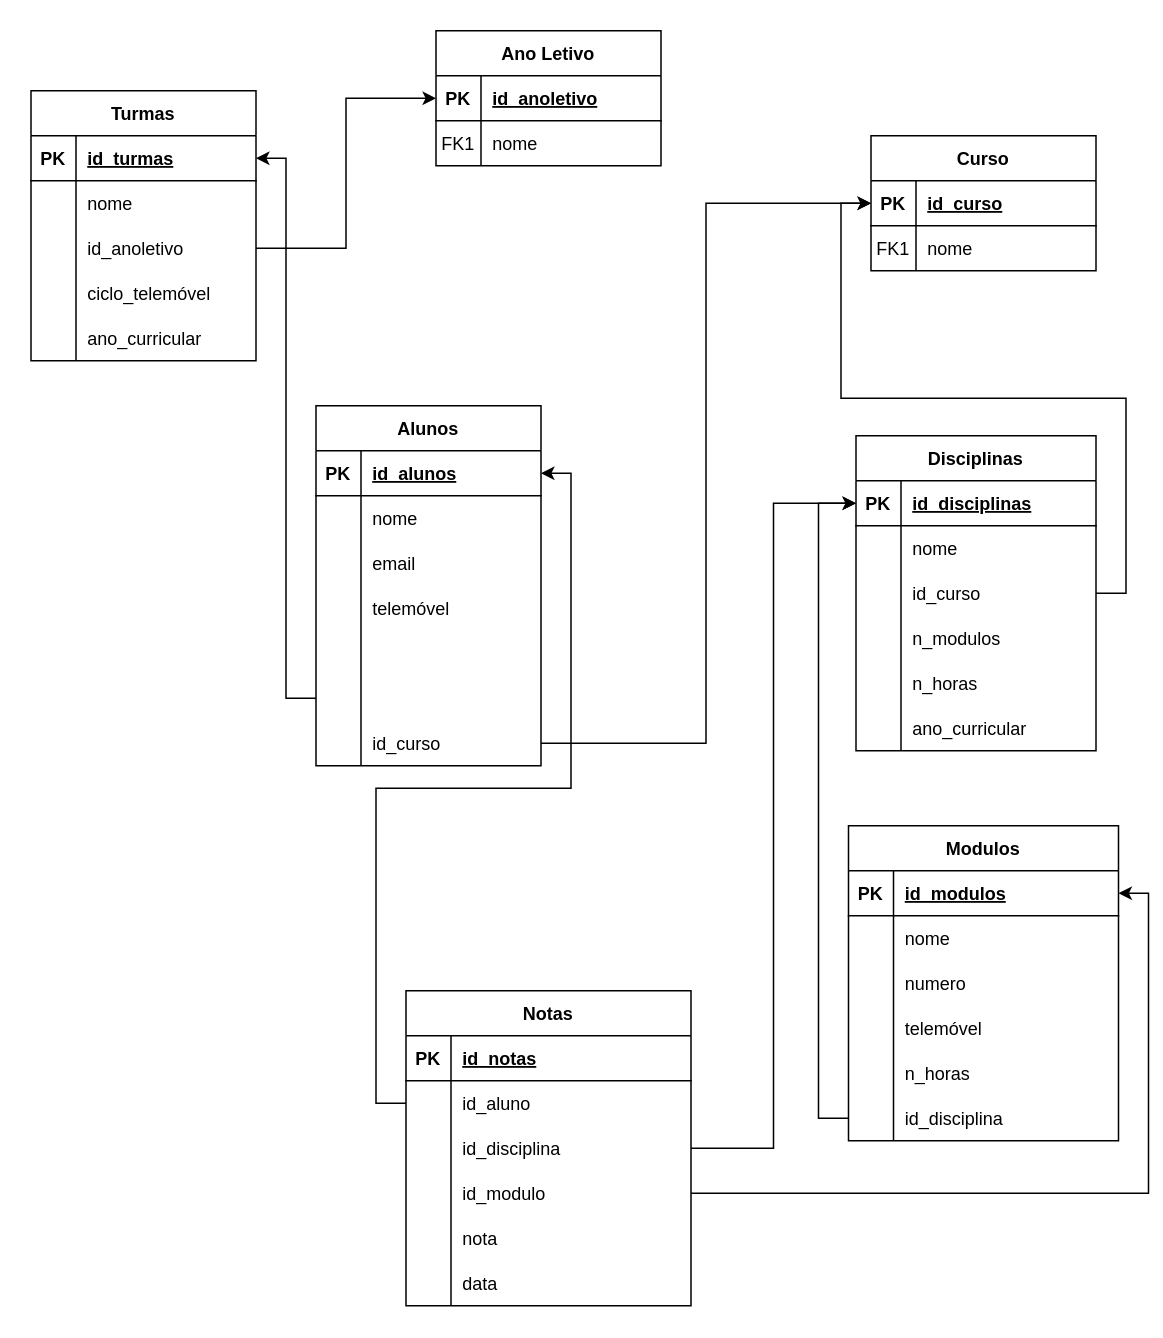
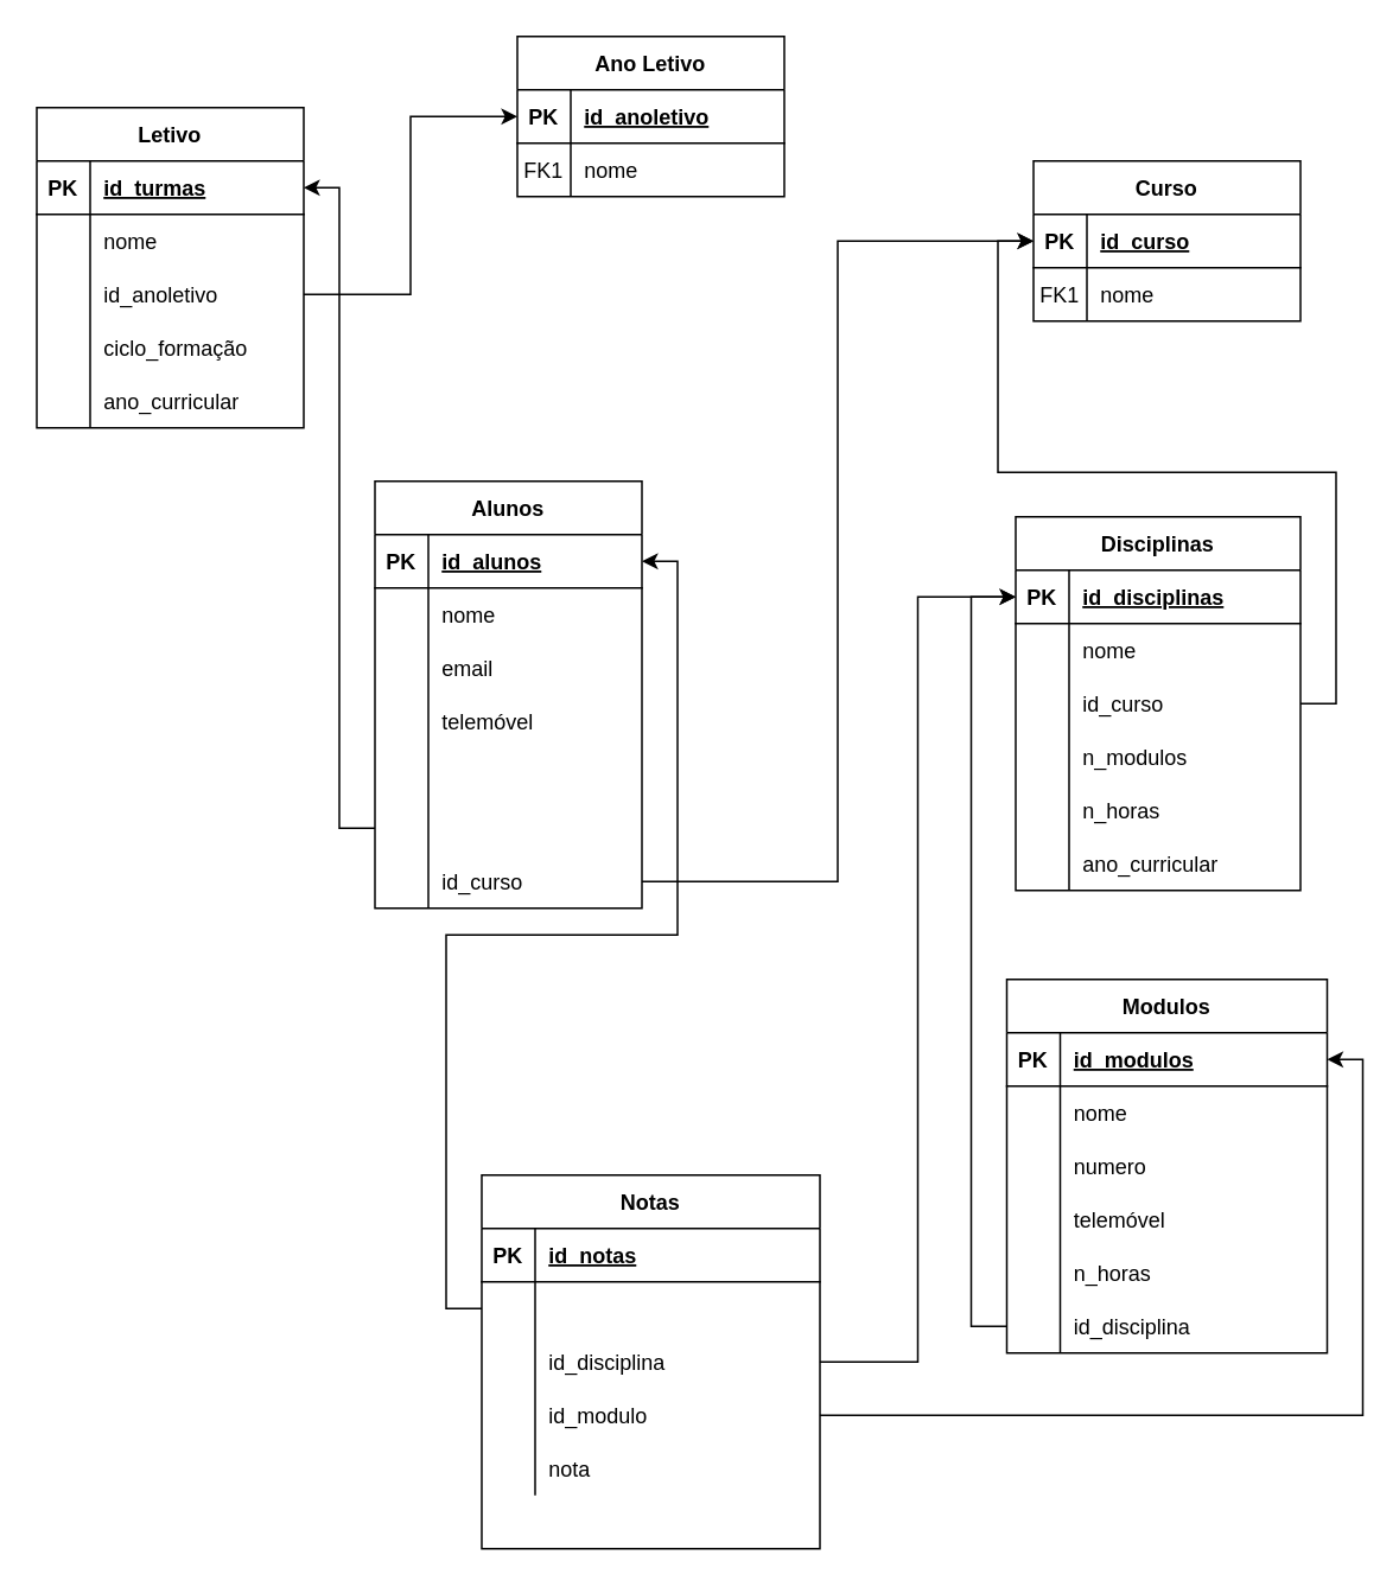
- <mxCell id="9" value="Turmas" style="shape=table;startSize=30;container=1;collapsible=1;childLayout=tableLayout;fixedRows=1;rowLines=0;fontStyle=1;align=center;resizeLast=1;" parent="1" vertex="1"><mxGeometry x="20" y="60" width="150" height="180" as="geometry" /></mxCell>
+ <mxCell id="9" value="Letivo" style="shape=table;startSize=30;container=1;collapsible=1;childLayout=tableLayout;fixedRows=1;rowLines=0;fontStyle=1;align=center;resizeLast=1;" parent="1" vertex="1"><mxGeometry x="20" y="60" width="150" height="180" as="geometry" /></mxCell>
- <mxCell id="21" value="ciclo_telemóvel" style="shape=partialRectangle;overflow=hidden;connectable=0;fillColor=none;top=0;left=0;bottom=0;right=0;align=left;spacingLeft=6;" parent="19" vertex="1"><mxGeometry x="30" width="120" height="30" as="geometry" /></mxCell>
+ <mxCell id="21" value="ciclo_formação" style="shape=partialRectangle;overflow=hidden;connectable=0;fillColor=none;top=0;left=0;bottom=0;right=0;align=left;spacingLeft=6;" parent="19" vertex="1"><mxGeometry x="30" width="120" height="30" as="geometry" /></mxCell>
- <mxCell id="83" value="id_aluno" style="shape=partialRectangle;overflow=hidden;connectable=0;fillColor=none;top=0;left=0;bottom=0;right=0;align=left;spacingLeft=6;" parent="81" vertex="1"><mxGeometry x="30" width="160" height="30" as="geometry" /></mxCell>
- <mxCell id="95" value="data" style="shape=partialRectangle;overflow=hidden;connectable=0;fillColor=none;top=0;left=0;bottom=0;right=0;align=left;spacingLeft=6;" parent="93" vertex="1"><mxGeometry x="30" width="160" height="30" as="geometry" /></mxCell>
